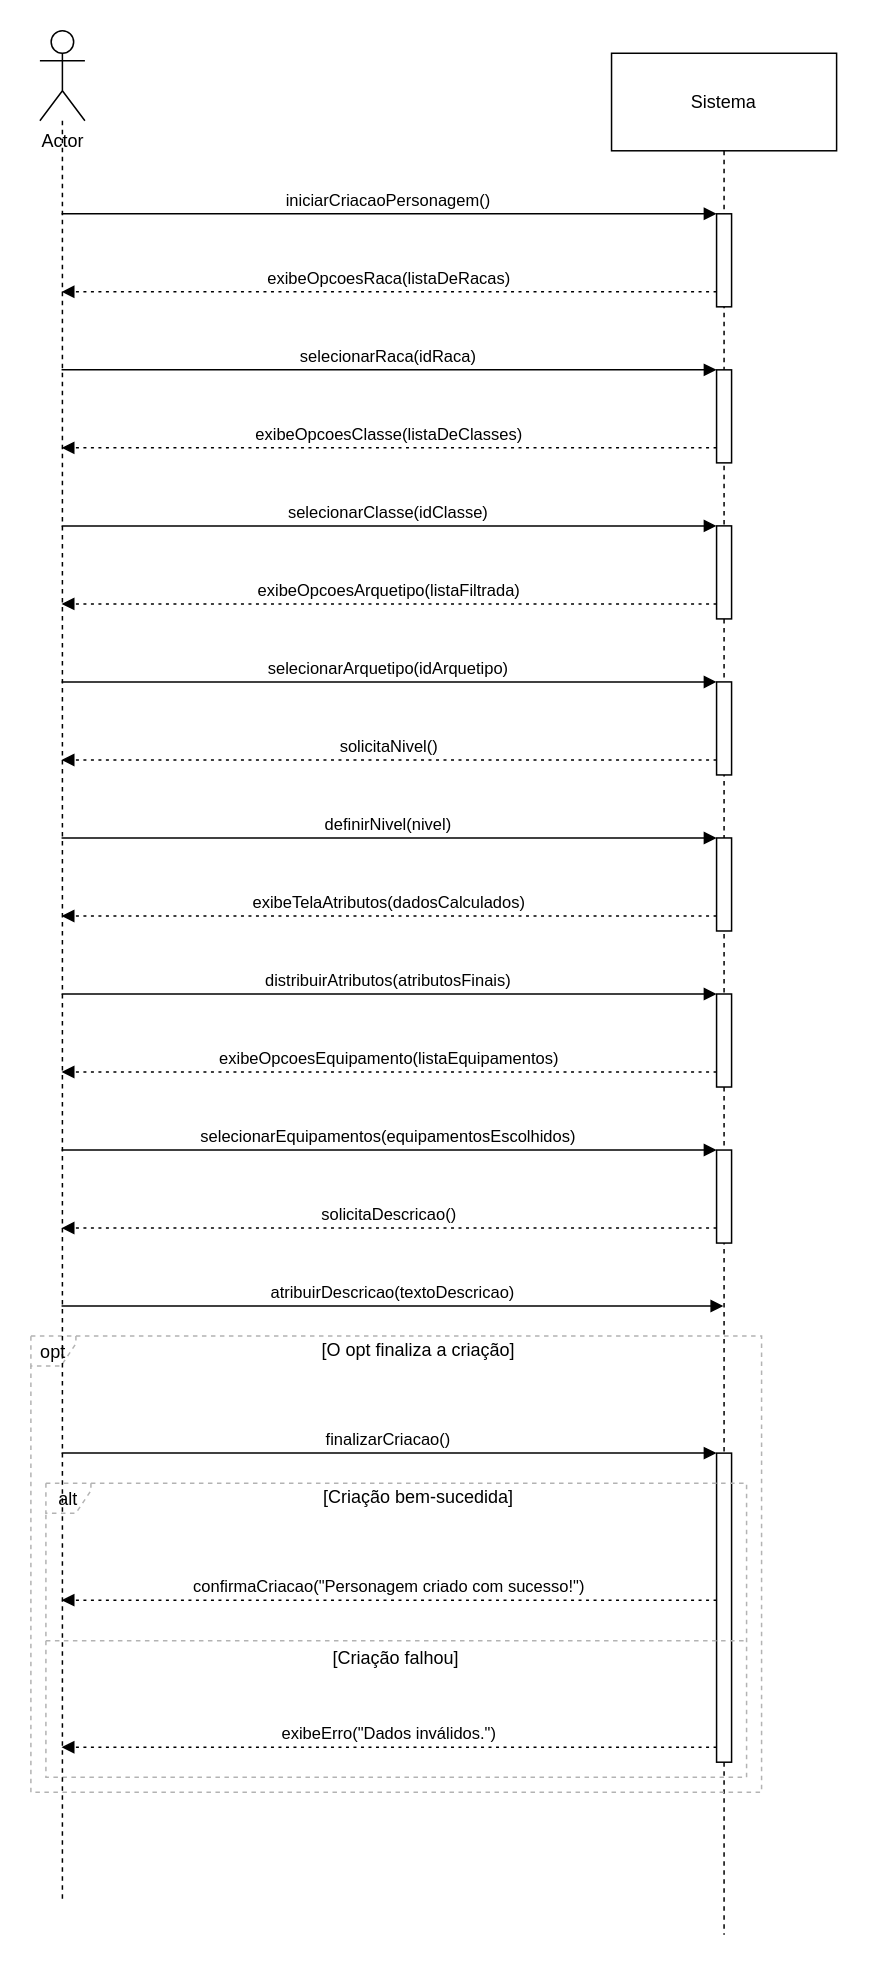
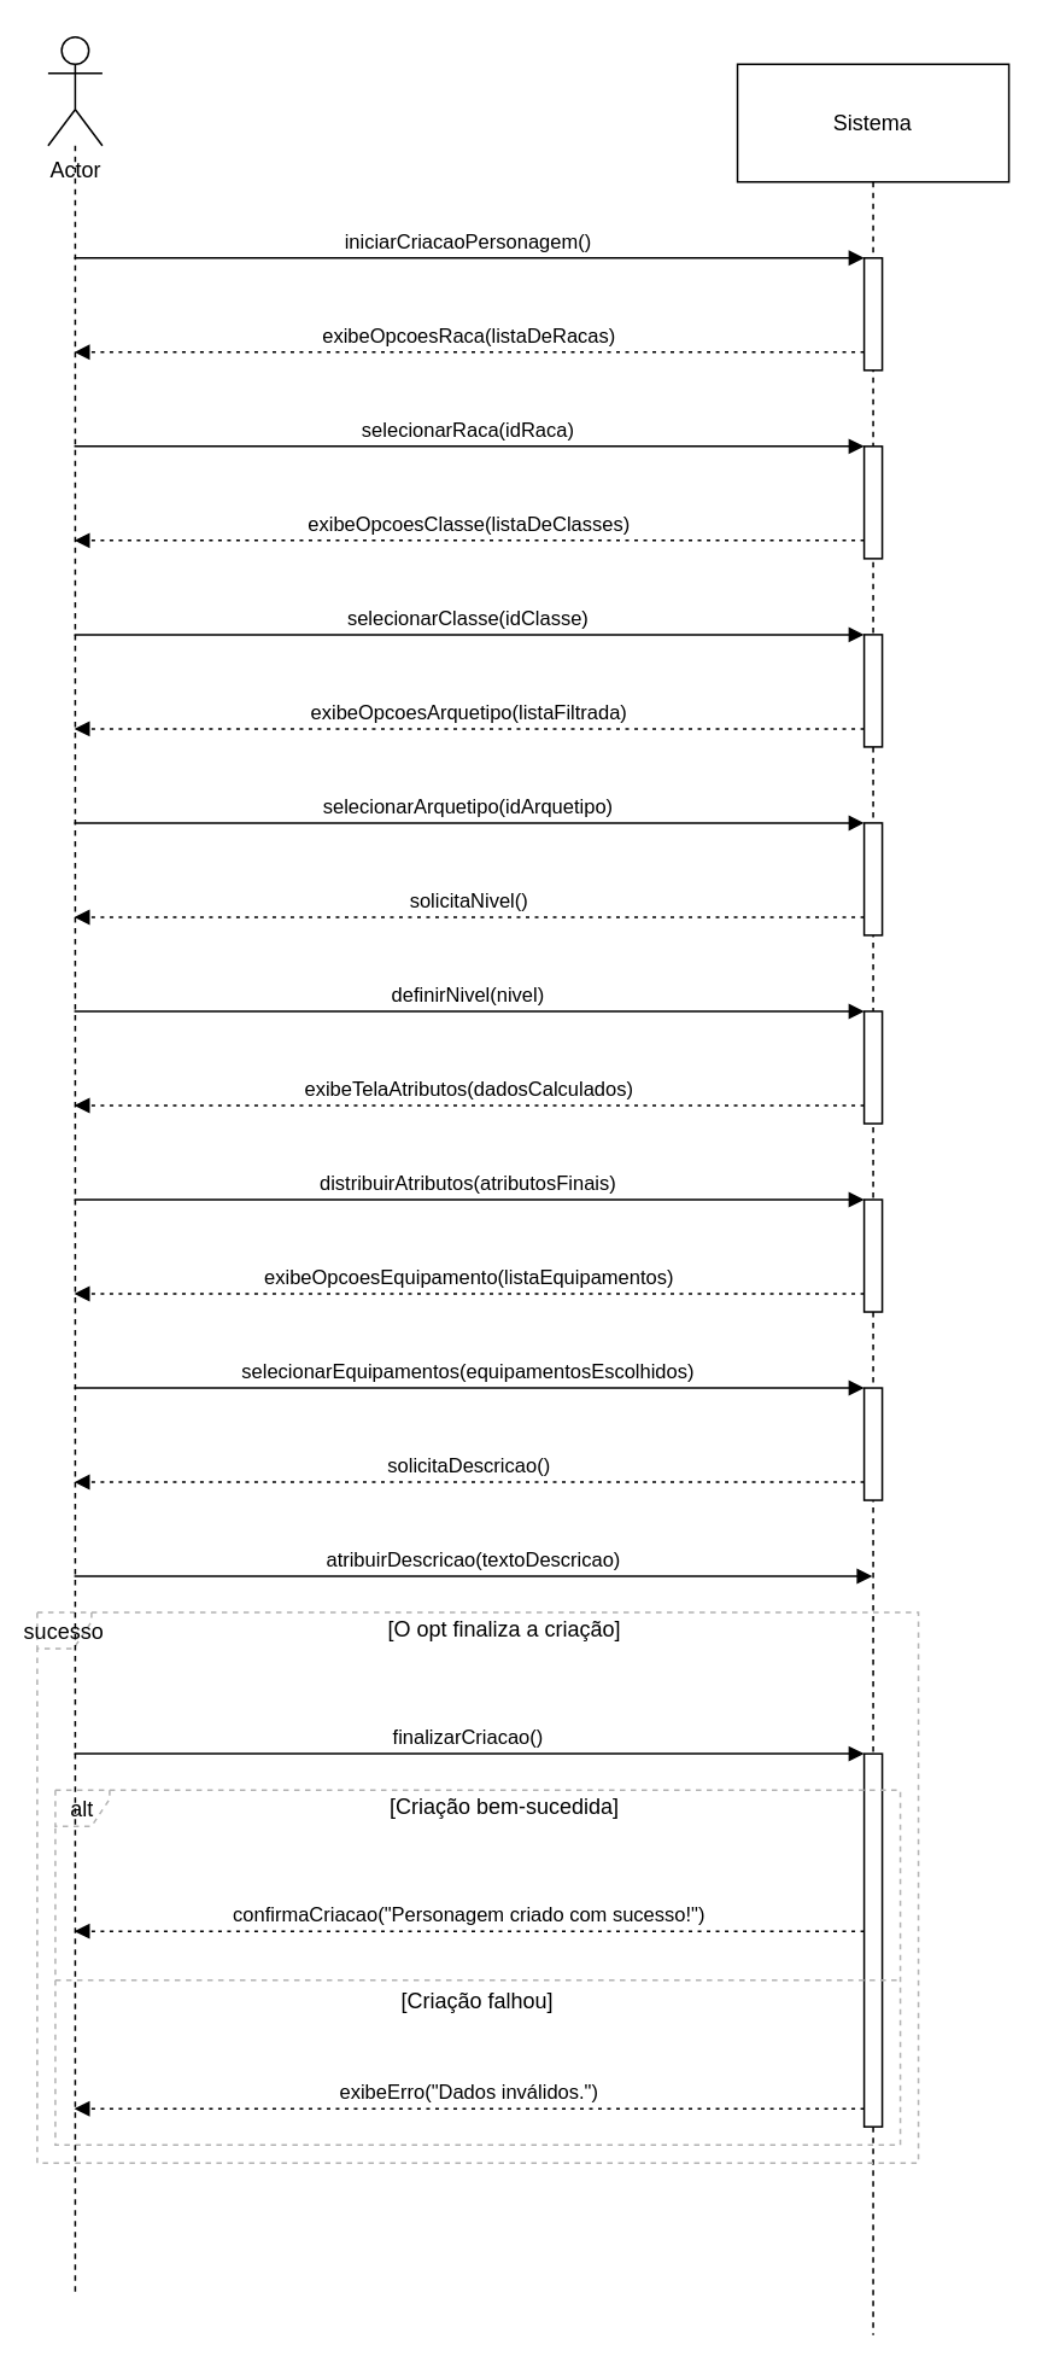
- <mxCell id="14" value="opt" style="shape=umlFrame;dashed=1;pointerEvents=0;dropTarget=0;strokeColor=#B3B3B3;height=20;width=30" vertex="1" parent="1"><mxGeometry x="20" y="890" width="487" height="304" as="geometry" /></mxCell>
+ <mxCell id="14" value="sucesso" style="shape=umlFrame;dashed=1;pointerEvents=0;dropTarget=0;strokeColor=#B3B3B3;height=20;width=30" vertex="1" parent="1"><mxGeometry x="20" y="890" width="487" height="304" as="geometry" /></mxCell>
